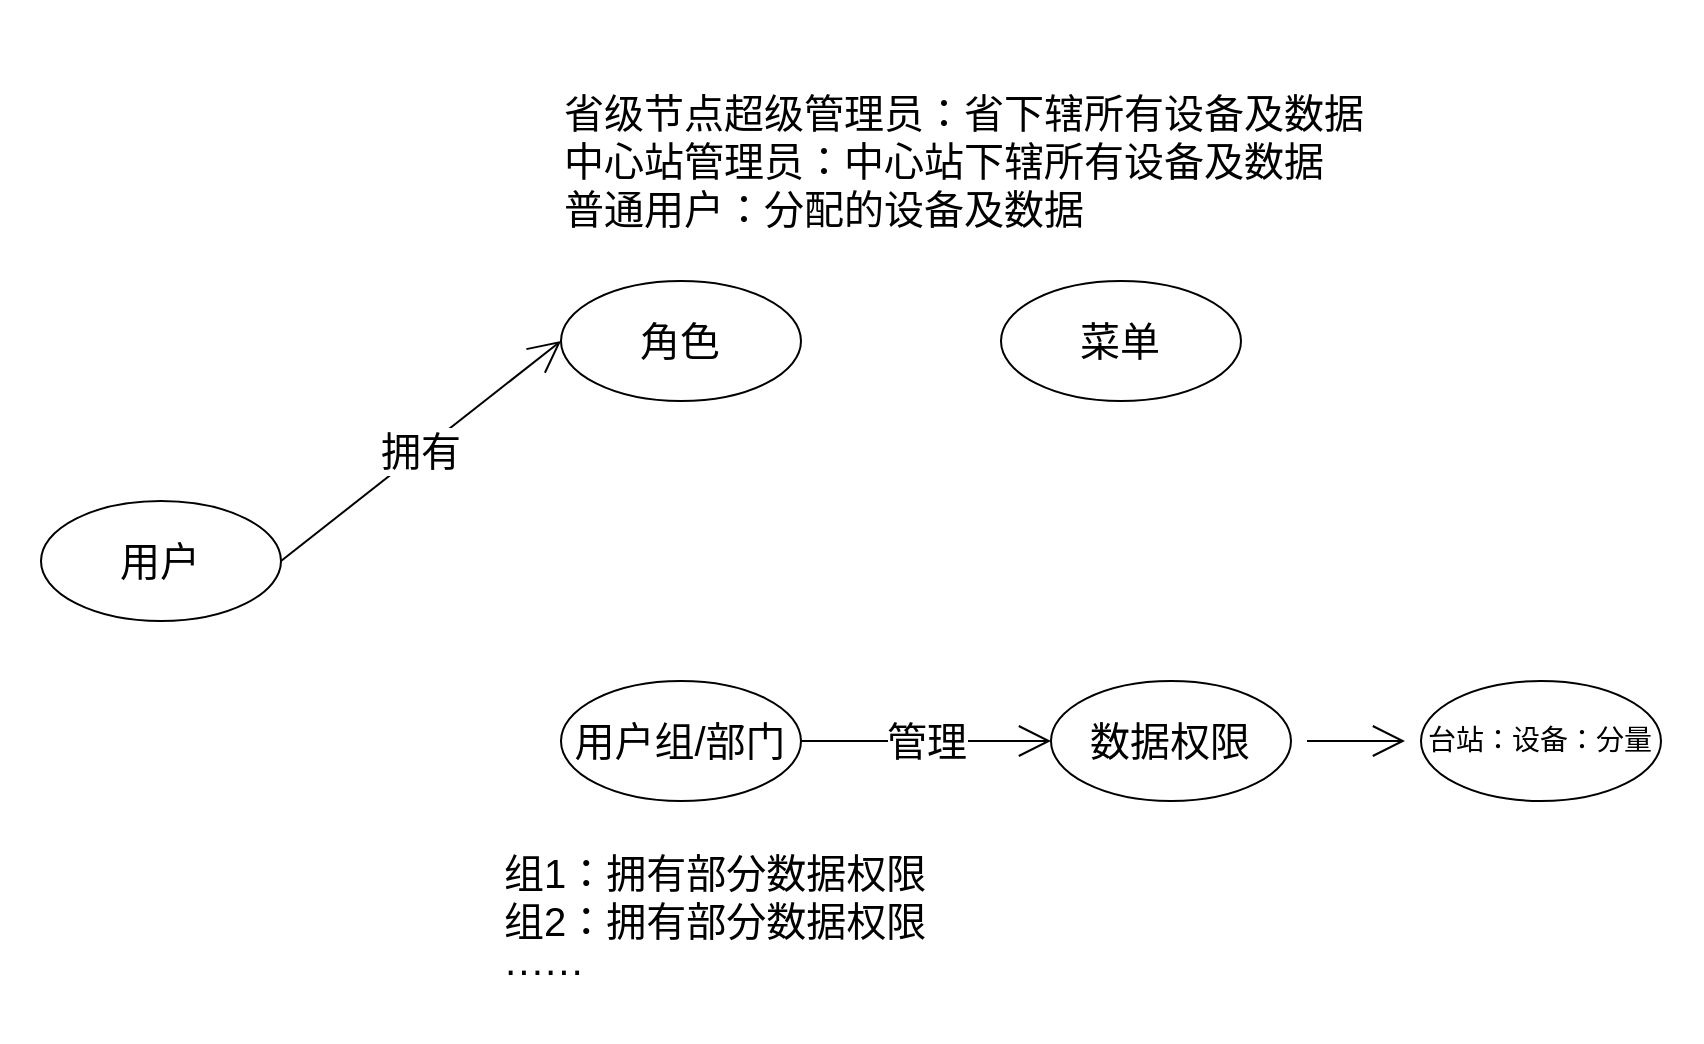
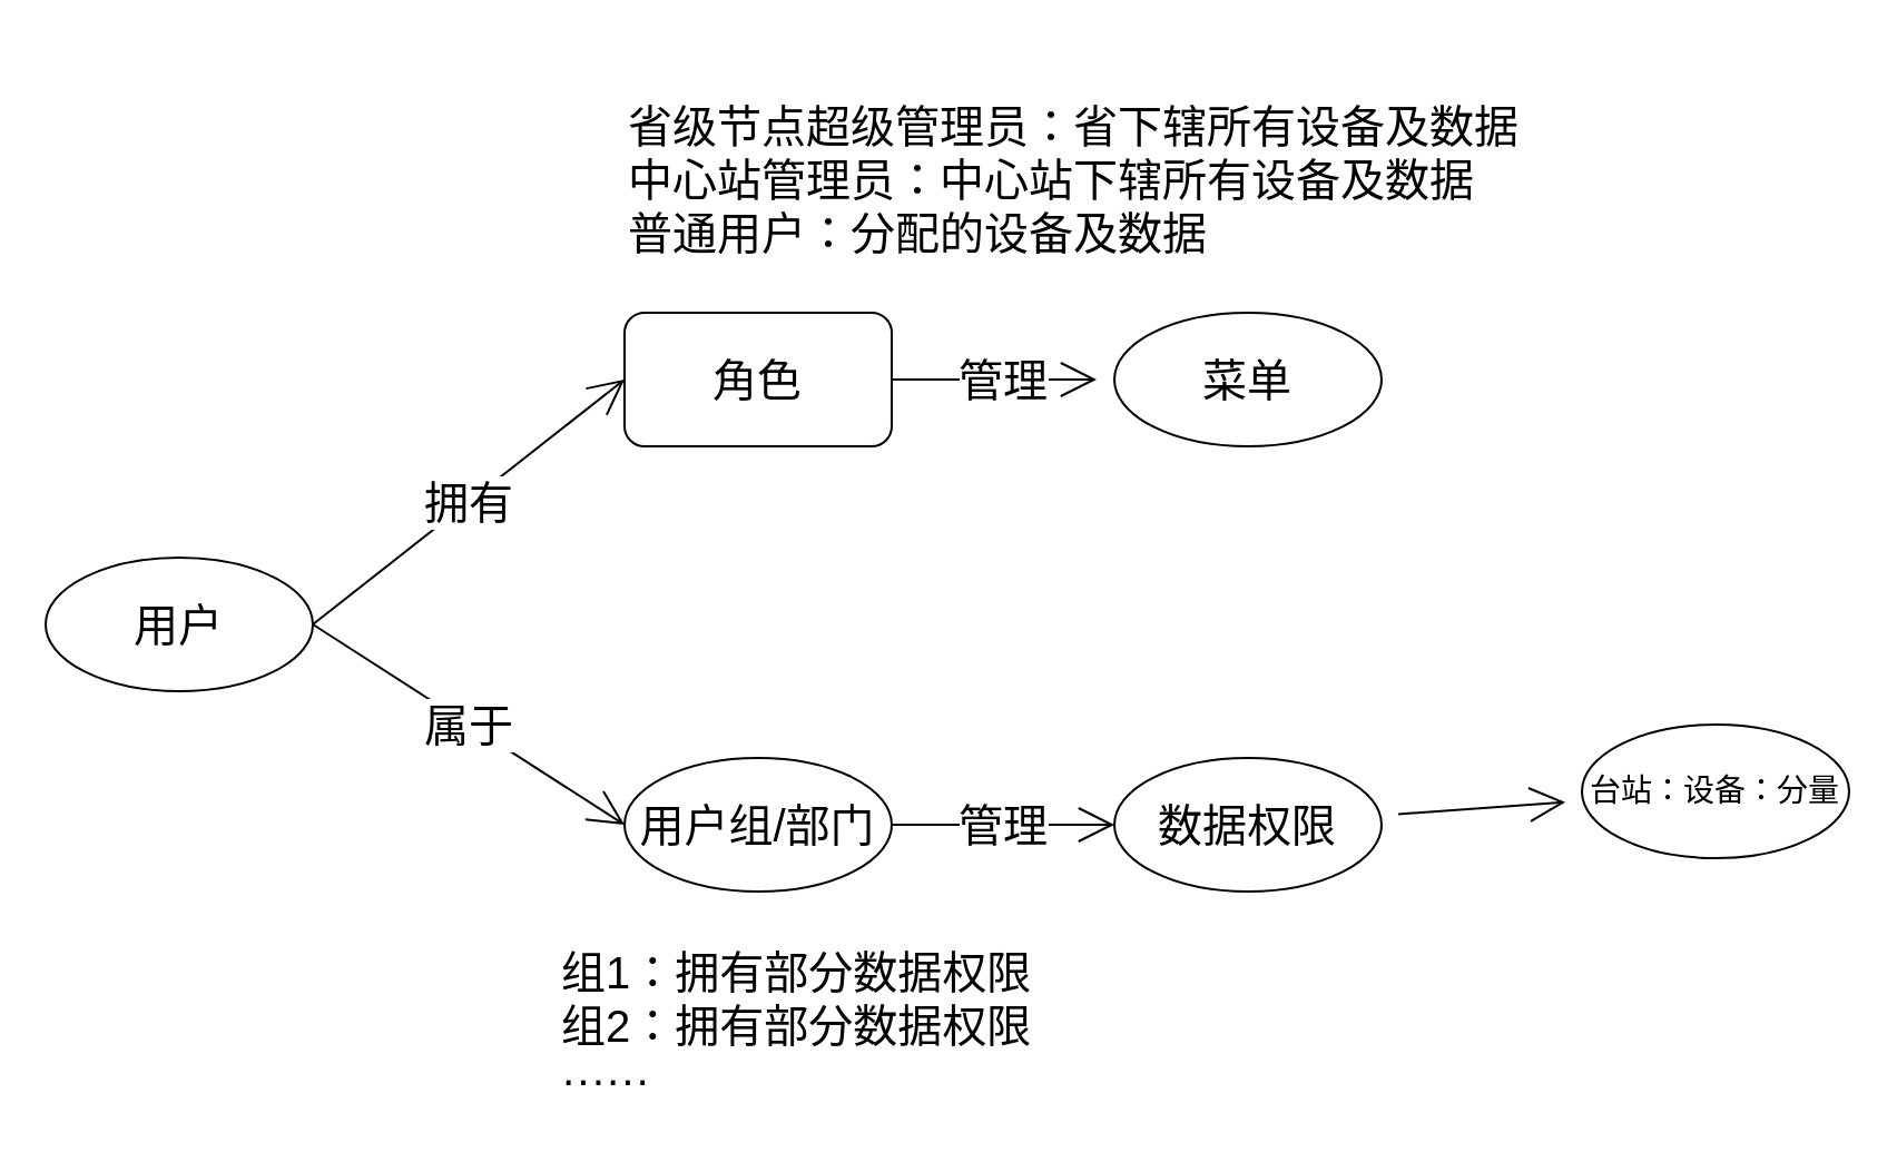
- <mxCell id="3" value="&lt;font style=&quot;font-size: 20px;&quot;&gt;角色&lt;/font&gt;" style="ellipse;whiteSpace=wrap;html=1;" parent="1" vertex="1"><mxGeometry x="280" y="140" width="120" height="60" as="geometry" /></mxCell>
+ <mxCell id="3" value="&lt;font style=&quot;font-size: 20px;&quot;&gt;角色&lt;/font&gt;" style="whiteSpace=wrap;html=1;rounded=1;" parent="1" vertex="1"><mxGeometry x="280" y="140" width="120" height="60" as="geometry" /></mxCell>
+ <mxCell id="2" value="管理" style="edgeStyle=none;curved=1;rounded=0;orthogonalLoop=1;jettySize=auto;html=1;exitX=1;exitY=0.5;exitDx=0;exitDy=0;fontSize=20;endArrow=open;startSize=14;endSize=14;sourcePerimeterSpacing=8;targetPerimeterSpacing=8;" parent="1" source="3" target="6" edge="1"><mxGeometry x="0.087" relative="1" as="geometry"><mxPoint as="offset" /></mxGeometry></mxCell>
+ <mxCell id="7" value="属于" style="edgeStyle=none;curved=1;rounded=0;orthogonalLoop=1;jettySize=auto;html=1;exitX=1;exitY=0.5;exitDx=0;exitDy=0;entryX=0;entryY=0.5;entryDx=0;entryDy=0;fontSize=20;endArrow=open;startSize=14;endSize=14;sourcePerimeterSpacing=8;targetPerimeterSpacing=8;" parent="1" source="5" target="13" edge="1"><mxGeometry x="-0.003" relative="1" as="geometry"><mxPoint x="120" y="420" as="sourcePoint" /><mxPoint x="240" y="420" as="targetPoint" /><mxPoint as="offset" /></mxGeometry></mxCell>
- <mxCell id="11" value="&lt;span style=&quot;font-size: 20px;&quot;&gt;数据权限&lt;/span&gt;" style="ellipse;whiteSpace=wrap;html=1;" parent="1" vertex="1"><mxGeometry x="525" y="340" width="120" height="60" as="geometry" /></mxCell>
+ <mxCell id="11" value="&lt;span style=&quot;font-size: 20px;&quot;&gt;数据权限&lt;/span&gt;" style="ellipse;whiteSpace=wrap;html=1;" parent="1" vertex="1"><mxGeometry x="500" y="340" width="120" height="60" as="geometry" /></mxCell>
- <mxCell id="14" value="&lt;font style=&quot;font-size: 14px;&quot;&gt;台站：设备：分量&lt;/font&gt;" style="ellipse;whiteSpace=wrap;html=1;" parent="1" vertex="1"><mxGeometry x="710" y="340" width="120" height="60" as="geometry" /></mxCell>
+ <mxCell id="14" value="&lt;font style=&quot;font-size: 14px;&quot;&gt;台站：设备：分量&lt;/font&gt;" style="ellipse;whiteSpace=wrap;html=1;" parent="1" vertex="1"><mxGeometry x="710" y="325" width="120" height="60" as="geometry" /></mxCell>
